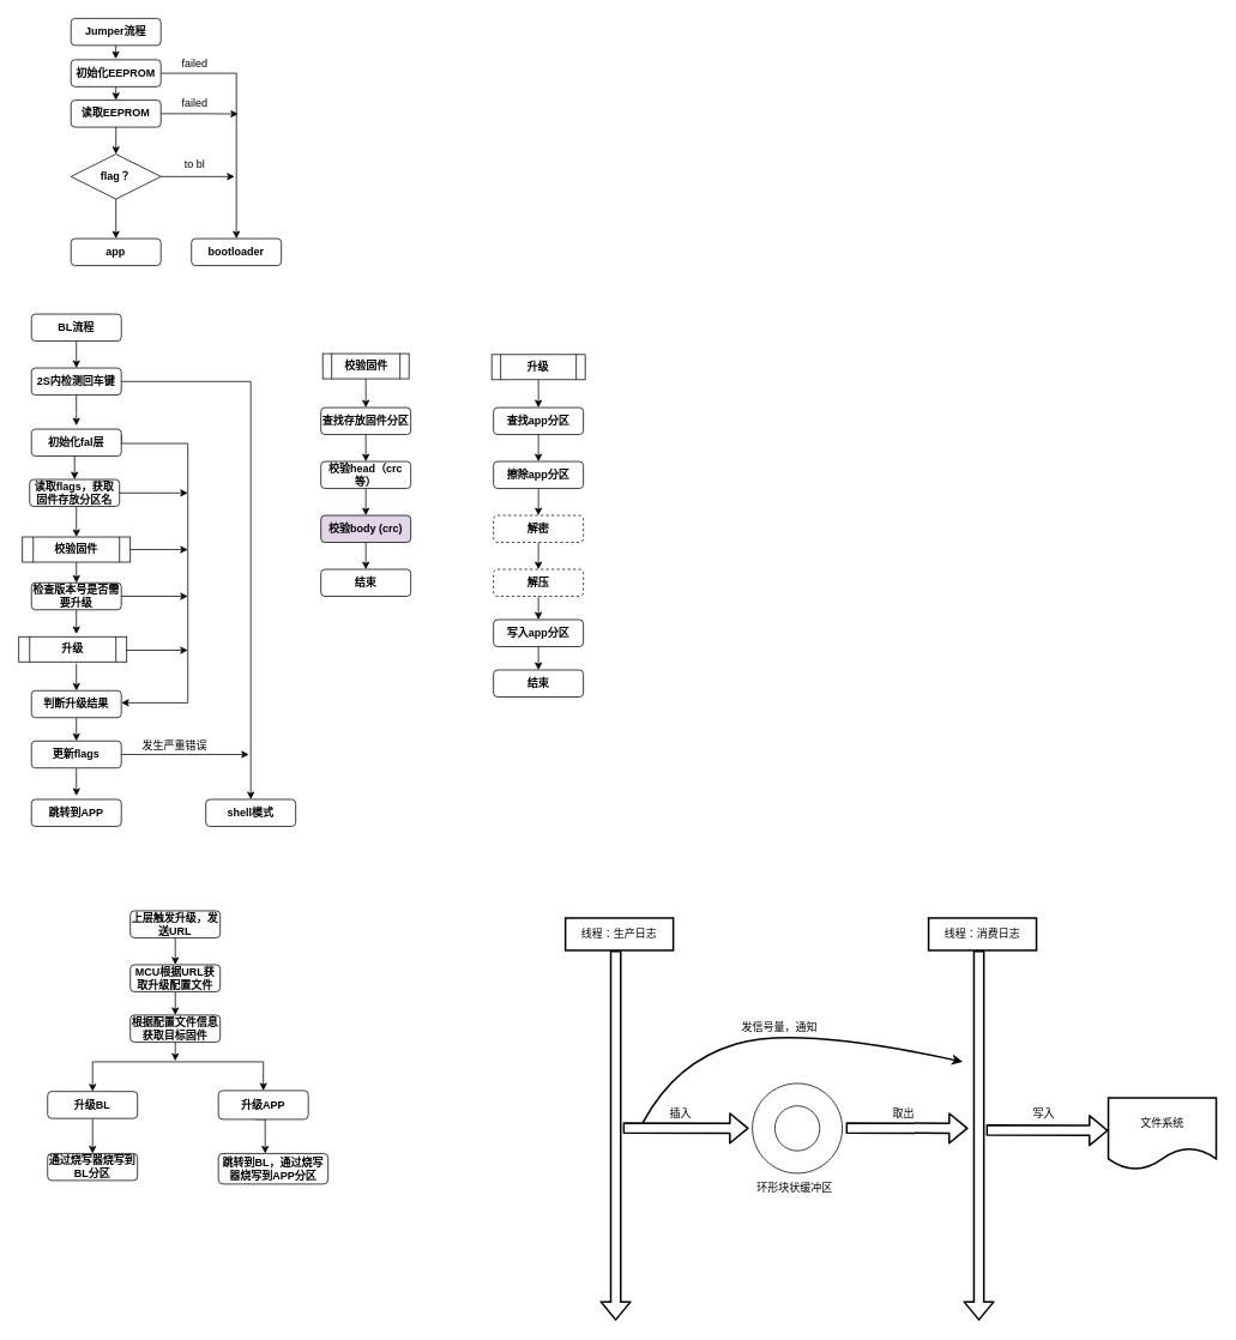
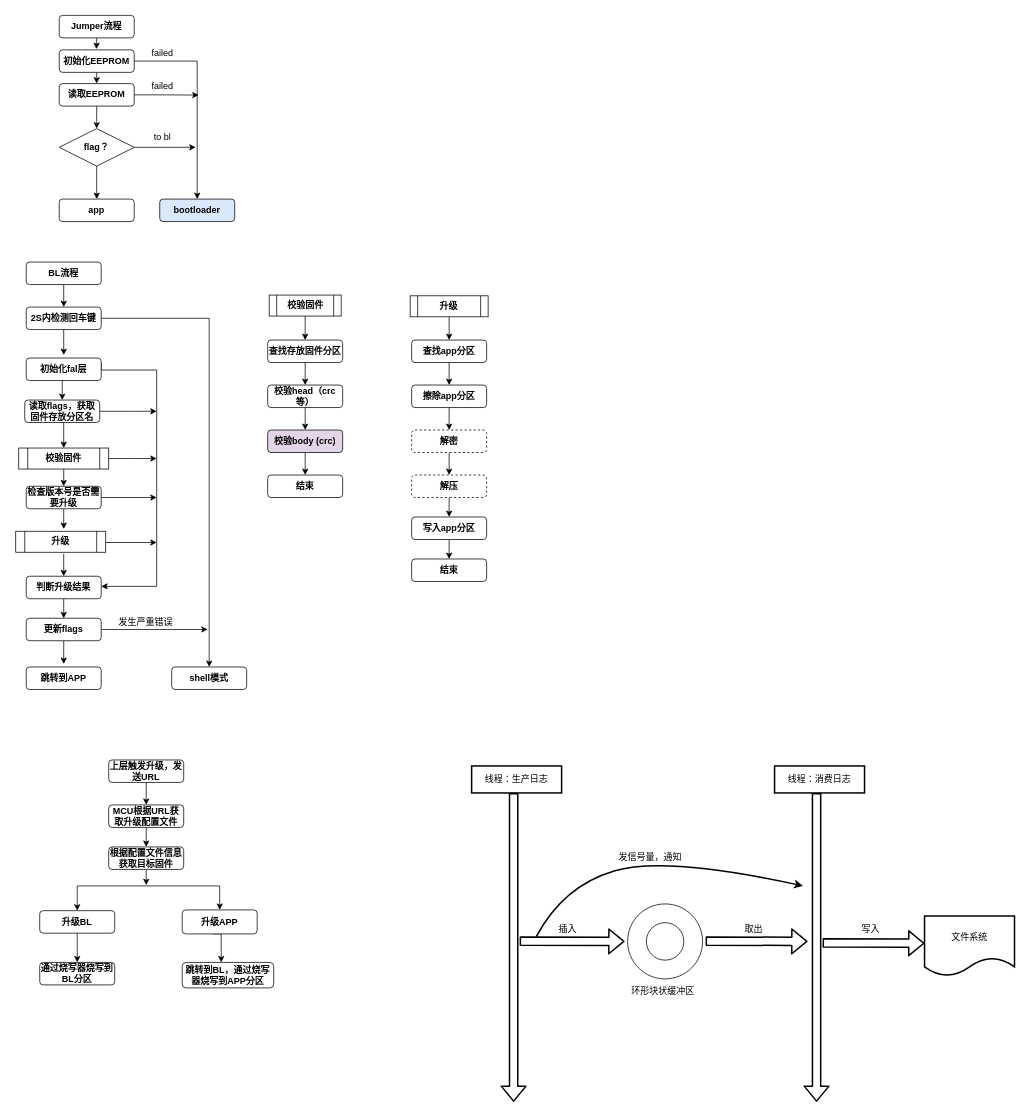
- <mxCell id="10" value="bootloader" style="rounded=1;whiteSpace=wrap;html=1;fontStyle=1" parent="1" vertex="1"><mxGeometry x="212" y="265" width="100" height="30" as="geometry" /></mxCell>
+ <mxCell id="10" value="bootloader" style="rounded=1;whiteSpace=wrap;html=1;fontStyle=1;fillColor=#dae8fc;" parent="1" vertex="1"><mxGeometry x="212" y="265" width="100" height="30" as="geometry" /></mxCell>
